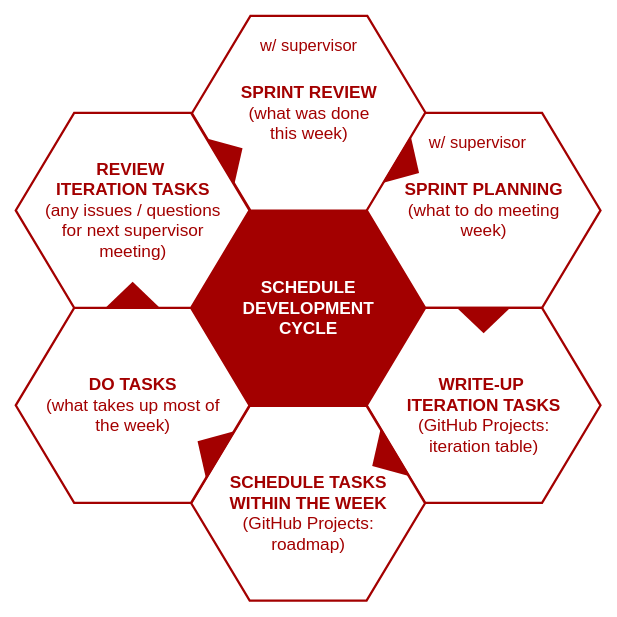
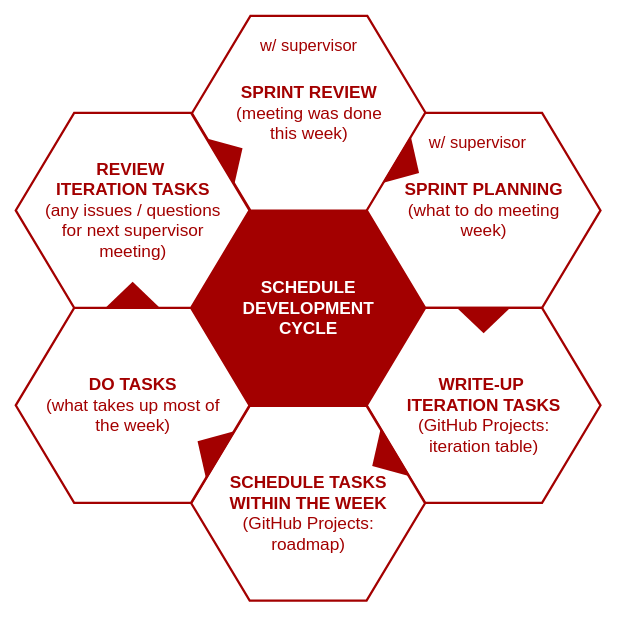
- <mxCell id="4" value="&lt;div&gt;&lt;b style=&quot;color: rgb(163, 0, 0);&quot;&gt;SPRINT REVIEW&lt;/b&gt;&lt;span style=&quot;color: rgb(163, 0, 0);&quot;&gt;&lt;/span&gt;&lt;/div&gt;&lt;div&gt;&lt;span style=&quot;color: rgb(163, 0, 0);&quot;&gt;(what was done&lt;/span&gt;&lt;/div&gt;&lt;div&gt;&lt;span style=&quot;color: rgb(163, 0, 0);&quot;&gt;this week)&lt;/span&gt;&lt;/div&gt;" style="shape=hexagon;perimeter=hexagonPerimeter2;whiteSpace=wrap;html=1;shadow=0;labelBackgroundColor=none;strokeColor=#A30000;fillColor=#ffffff;gradientColor=none;fontFamily=Helvetica;fontSize=23;fontColor=#23445D;align=center;strokeWidth=3;" parent="1" vertex="1"><mxGeometry x="255.579" y="20.667" width="311.842" height="259.868" as="geometry" /></mxCell>
+ <mxCell id="4" value="&lt;div&gt;&lt;b style=&quot;color: rgb(163, 0, 0);&quot;&gt;SPRINT REVIEW&lt;/b&gt;&lt;span style=&quot;color: rgb(163, 0, 0);&quot;&gt;&lt;/span&gt;&lt;/div&gt;&lt;div&gt;&lt;span style=&quot;color: rgb(163, 0, 0);&quot;&gt;(meeting was done&lt;/span&gt;&lt;/div&gt;&lt;div&gt;&lt;span style=&quot;color: rgb(163, 0, 0);&quot;&gt;this week)&lt;/span&gt;&lt;/div&gt;" style="shape=hexagon;perimeter=hexagonPerimeter2;whiteSpace=wrap;html=1;shadow=0;labelBackgroundColor=none;strokeColor=#A30000;fillColor=#ffffff;gradientColor=none;fontFamily=Helvetica;fontSize=23;fontColor=#23445D;align=center;strokeWidth=3;" parent="1" vertex="1"><mxGeometry x="255.579" y="20.667" width="311.842" height="259.868" as="geometry" /></mxCell>
